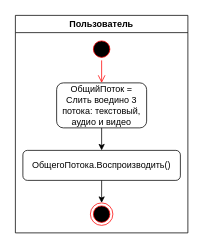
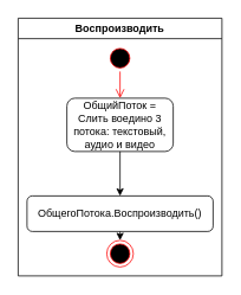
- <mxCell id="2" value="Пользователь" style="swimlane;" vertex="1" parent="1"><mxGeometry x="20" y="20" width="230" height="290" as="geometry" /></mxCell>
+ <mxCell id="2" value="Воспроизводить" style="swimlane;" vertex="1" parent="1"><mxGeometry x="20" y="20" width="230" height="290" as="geometry" /></mxCell>
- <mxCell id="6" value="ОбщегоПотока.Воспроизводить()" style="rounded=1;whiteSpace=wrap;html=1;" vertex="1" parent="2"><mxGeometry x="10" y="180" width="210" height="40" as="geometry" /></mxCell>
+ <mxCell id="6" value="ОбщегоПотока.Воспроизводить()" style="rounded=1;whiteSpace=wrap;html=1;" vertex="1" parent="2"><mxGeometry x="10" y="200" width="210" height="40" as="geometry" /></mxCell>
